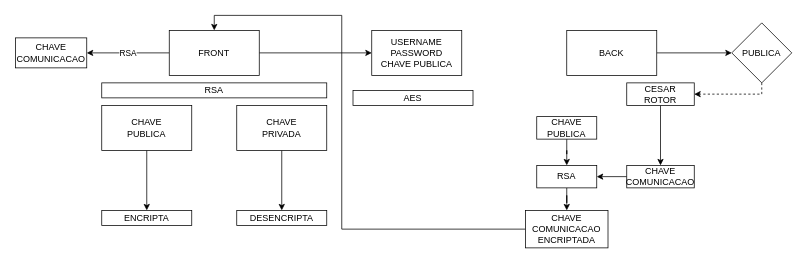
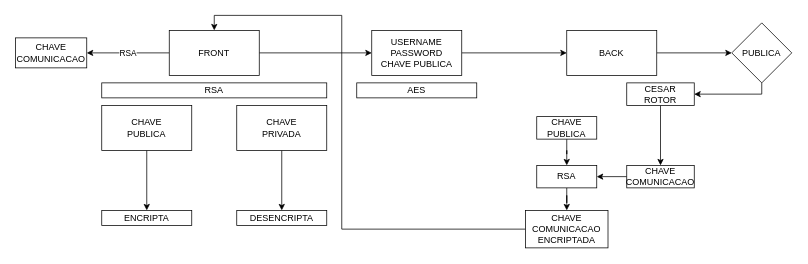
+ <mxCell id="19" style="edgeStyle=orthogonalEdgeStyle;rounded=0;orthogonalLoop=1;jettySize=auto;html=1;" edge="1" parent="1" source="20" target="6"><mxGeometry relative="1" as="geometry" /></mxCell>
- <mxCell id="21" style="edgeStyle=orthogonalEdgeStyle;rounded=0;orthogonalLoop=1;jettySize=auto;html=1;entryX=1;entryY=0.5;entryDx=0;entryDy=0;dashed=1;" edge="1" parent="1" source="22" target="18"><mxGeometry relative="1" as="geometry"><Array as="points"><mxPoint x="1015" y="125" /></Array></mxGeometry></mxCell>
+ <mxCell id="21" style="edgeStyle=orthogonalEdgeStyle;rounded=0;orthogonalLoop=1;jettySize=auto;html=1;entryX=1;entryY=0.5;entryDx=0;entryDy=0;" edge="1" parent="1" source="22" target="18"><mxGeometry relative="1" as="geometry"><Array as="points"><mxPoint x="1015" y="125" /></Array></mxGeometry></mxCell>
- <mxCell id="14" value="AES" style="rounded=0;whiteSpace=wrap;html=1;" vertex="1" parent="1"><mxGeometry x="470" y="120" width="160" height="20" as="geometry" /></mxCell>
+ <mxCell id="14" value="AES" style="rounded=0;whiteSpace=wrap;html=1;" vertex="1" parent="1"><mxGeometry x="475" y="110" width="160" height="20" as="geometry" /></mxCell>
